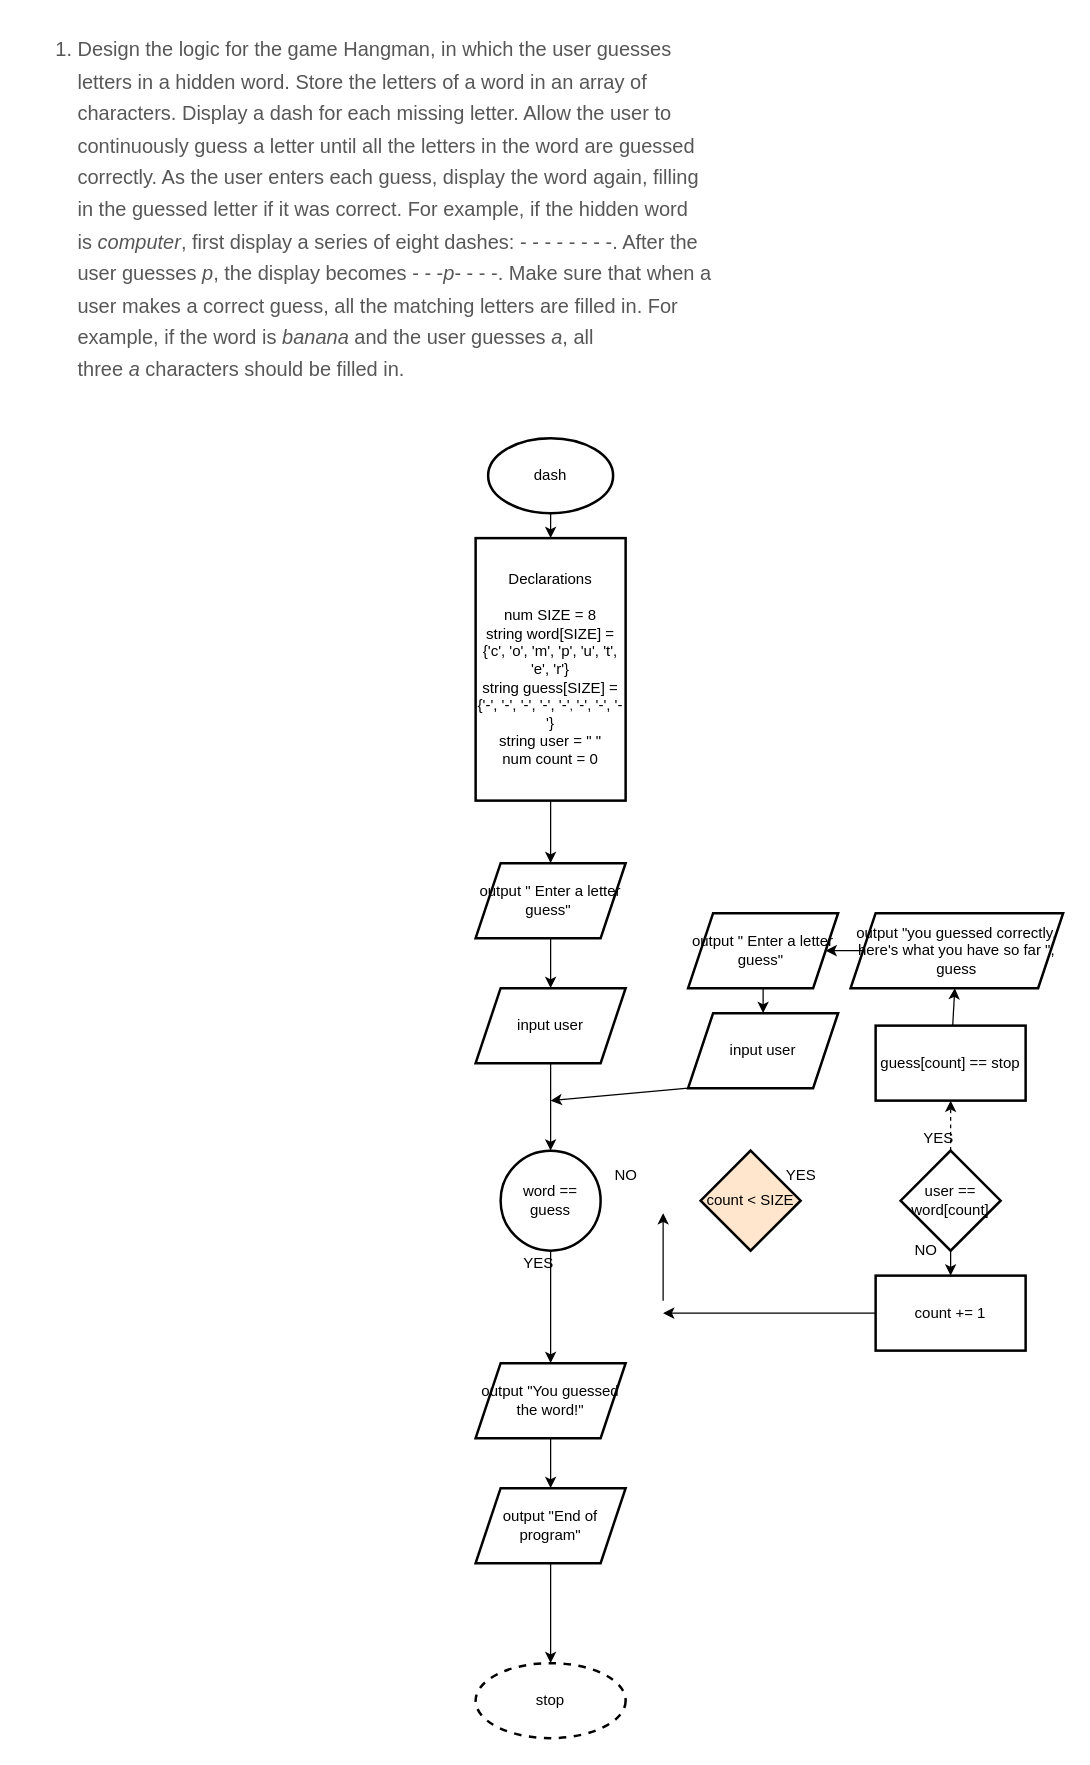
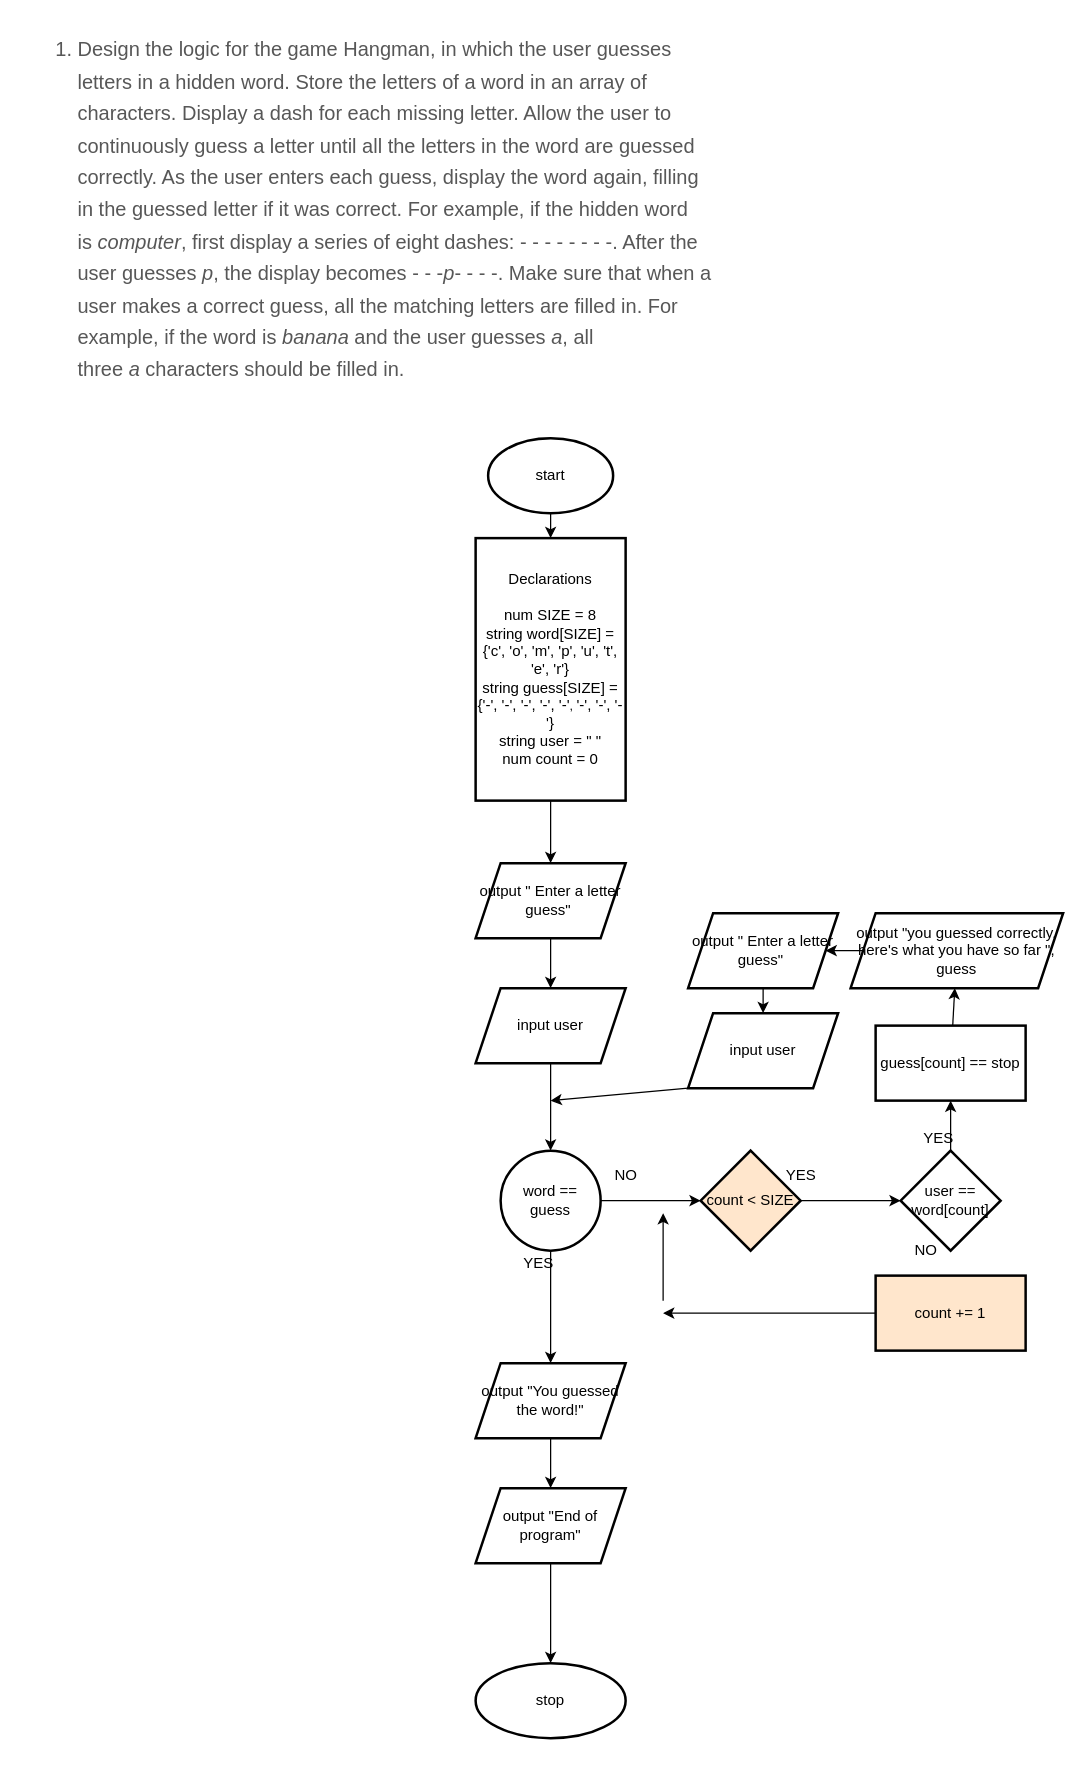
- <mxCell id="4" value="dash" style="strokeWidth=2;html=1;shape=mxgraph.flowchart.start_1;whiteSpace=wrap;" vertex="1" parent="1"><mxGeometry x="390" y="350" width="100" height="60" as="geometry" /></mxCell>
+ <mxCell id="4" value="start" style="strokeWidth=2;html=1;shape=mxgraph.flowchart.start_1;whiteSpace=wrap;" vertex="1" parent="1"><mxGeometry x="390" y="350" width="100" height="60" as="geometry" /></mxCell>
- <mxCell id="23" value="" style="edgeStyle=none;html=1;dashed=1;" edge="1" parent="1" source="25" target="27"><mxGeometry relative="1" as="geometry" /></mxCell>
+ <mxCell id="23" value="" style="edgeStyle=none;html=1;" edge="1" parent="1" source="25" target="27"><mxGeometry relative="1" as="geometry" /></mxCell>
+ <mxCell id="11" value="" style="edgeStyle=none;html=1;" edge="1" parent="1" source="13" target="15"><mxGeometry relative="1" as="geometry" /></mxCell>
+ <mxCell id="14" value="" style="edgeStyle=none;html=1;" edge="1" parent="1" source="15" target="25"><mxGeometry relative="1" as="geometry" /></mxCell>
- <mxCell id="24" value="" style="edgeStyle=none;html=1;" edge="1" parent="1" source="25" target="37"><mxGeometry relative="1" as="geometry" /></mxCell>
- <mxCell id="37" value="count += 1" style="whiteSpace=wrap;html=1;strokeWidth=2;" vertex="1" parent="1"><mxGeometry x="700" y="1020" width="120" height="60" as="geometry" /></mxCell>
+ <mxCell id="37" value="count += 1" style="whiteSpace=wrap;html=1;strokeWidth=2;fillColor=#ffe6cc;" vertex="1" parent="1"><mxGeometry x="700" y="1020" width="120" height="60" as="geometry" /></mxCell>
- <mxCell id="22" value="stop" style="ellipse;whiteSpace=wrap;html=1;strokeWidth=2;dashed=1;" vertex="1" parent="1"><mxGeometry x="380" y="1330" width="120" height="60" as="geometry" /></mxCell>
+ <mxCell id="22" value="stop" style="ellipse;whiteSpace=wrap;html=1;strokeWidth=2;" vertex="1" parent="1"><mxGeometry x="380" y="1330" width="120" height="60" as="geometry" /></mxCell>
